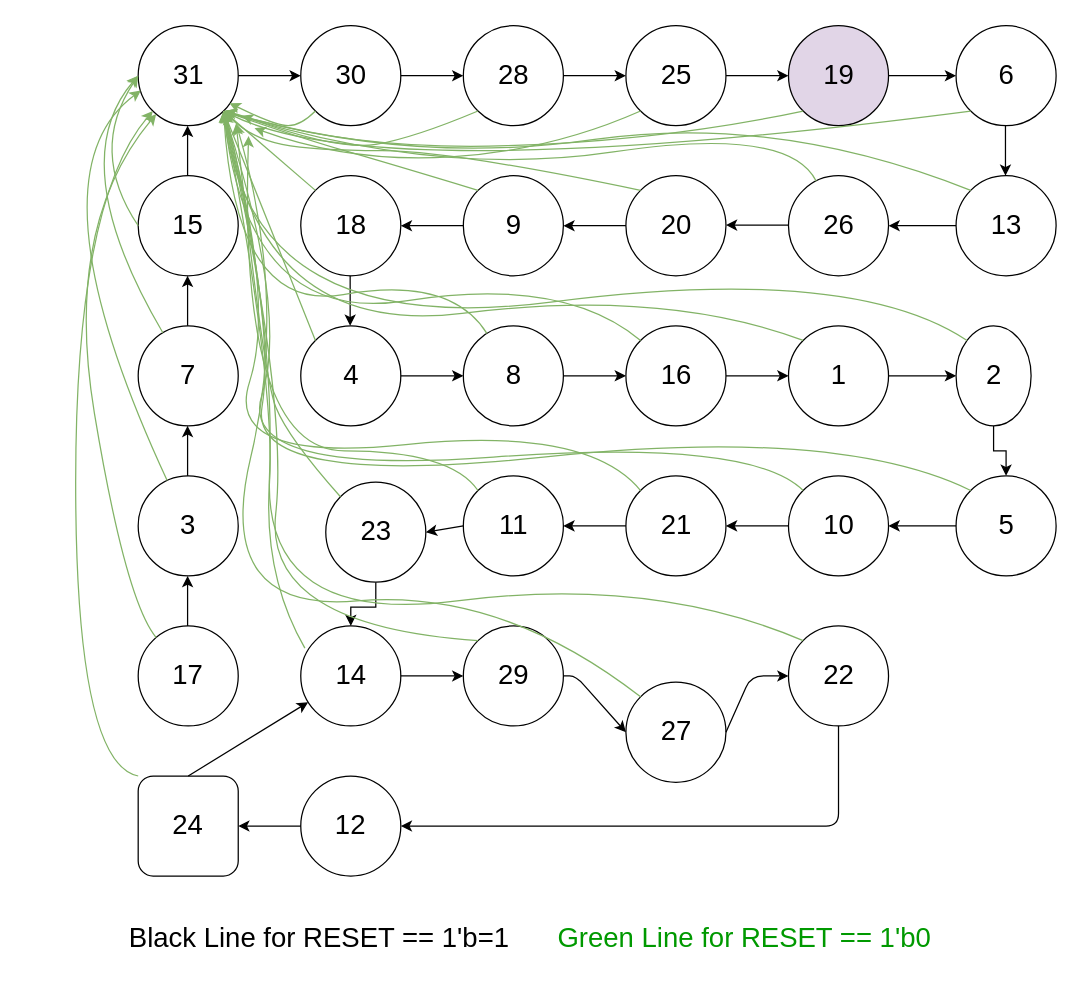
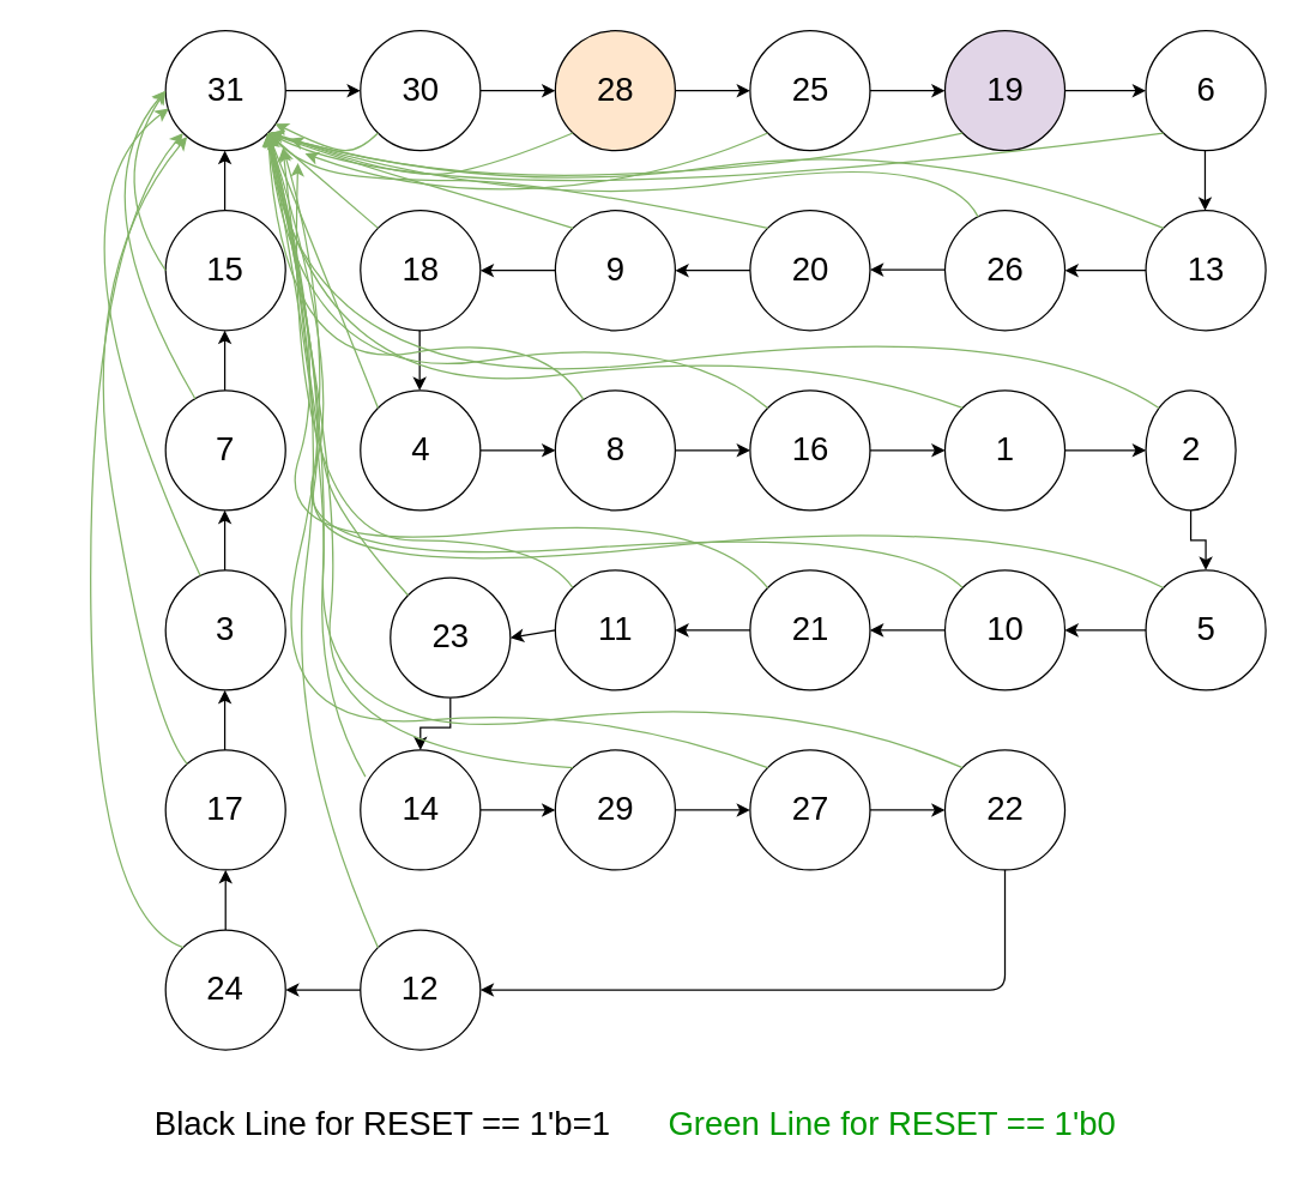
- <mxCell id="6" value="28" style="ellipse;html=1;aspect=fixed;fontSize=22;" vertex="1" parent="1"><mxGeometry x="370" y="20" width="80" height="80" as="geometry" /></mxCell>
+ <mxCell id="6" value="28" style="ellipse;html=1;aspect=fixed;fontSize=22;fillColor=#ffe6cc;" vertex="1" parent="1"><mxGeometry x="370" y="20" width="80" height="80" as="geometry" /></mxCell>
+ <mxCell id="88" value="" style="curved=1;endArrow=classic;html=1;fontSize=22;exitX=0;exitY=0;exitDx=0;exitDy=0;entryX=1;entryY=1;entryDx=0;entryDy=0;fillColor=#d5e8d4;strokeColor=#82b366;" edge="1" parent="1" source="57" target="2"><mxGeometry width="50" height="50" relative="1" as="geometry"><mxPoint x="253.28" y="527.76" as="sourcePoint" /><mxPoint x="188.284" y="98.284" as="targetPoint" /><Array as="points"><mxPoint x="188" y="490" /><mxPoint x="220" y="260" /></Array></mxGeometry></mxCell>
- <mxCell id="36" value="27" style="ellipse;html=1;aspect=fixed;fontSize=22;" vertex="1" parent="1"><mxGeometry x="500" y="545" width="80" height="80" as="geometry" /></mxCell>
+ <mxCell id="36" value="27" style="ellipse;html=1;aspect=fixed;fontSize=22;" vertex="1" parent="1"><mxGeometry x="500" y="500" width="80" height="80" as="geometry" /></mxCell>
- <mxCell id="58" value="" style="endArrow=classic;html=1;fontSize=22;exitX=0.5;exitY=0;exitDx=0;exitDy=0;" edge="1" parent="1" source="56" target="32"><mxGeometry width="50" height="50" relative="1" as="geometry"><mxPoint x="450" y="450" as="sourcePoint" /><mxPoint x="500" y="400" as="targetPoint" /></mxGeometry></mxCell>
+ <mxCell id="58" value="" style="endArrow=classic;html=1;fontSize=22;exitX=0.5;exitY=0;exitDx=0;exitDy=0;entryX=0.5;entryY=1;entryDx=0;entryDy=0;" edge="1" parent="1" source="56" target="55"><mxGeometry width="50" height="50" relative="1" as="geometry"><mxPoint x="450" y="450" as="sourcePoint" /><mxPoint x="500" y="400" as="targetPoint" /></mxGeometry></mxCell>
- <mxCell id="56" value="24" style="whiteSpace=wrap;html=1;aspect=fixed;fontSize=22;rounded=1;" vertex="1" parent="1"><mxGeometry x="110" y="620" width="80" height="80" as="geometry" /></mxCell>
+ <mxCell id="56" value="24" style="ellipse;whiteSpace=wrap;html=1;aspect=fixed;fontSize=22;" vertex="1" parent="1"><mxGeometry x="110" y="620" width="80" height="80" as="geometry" /></mxCell>
